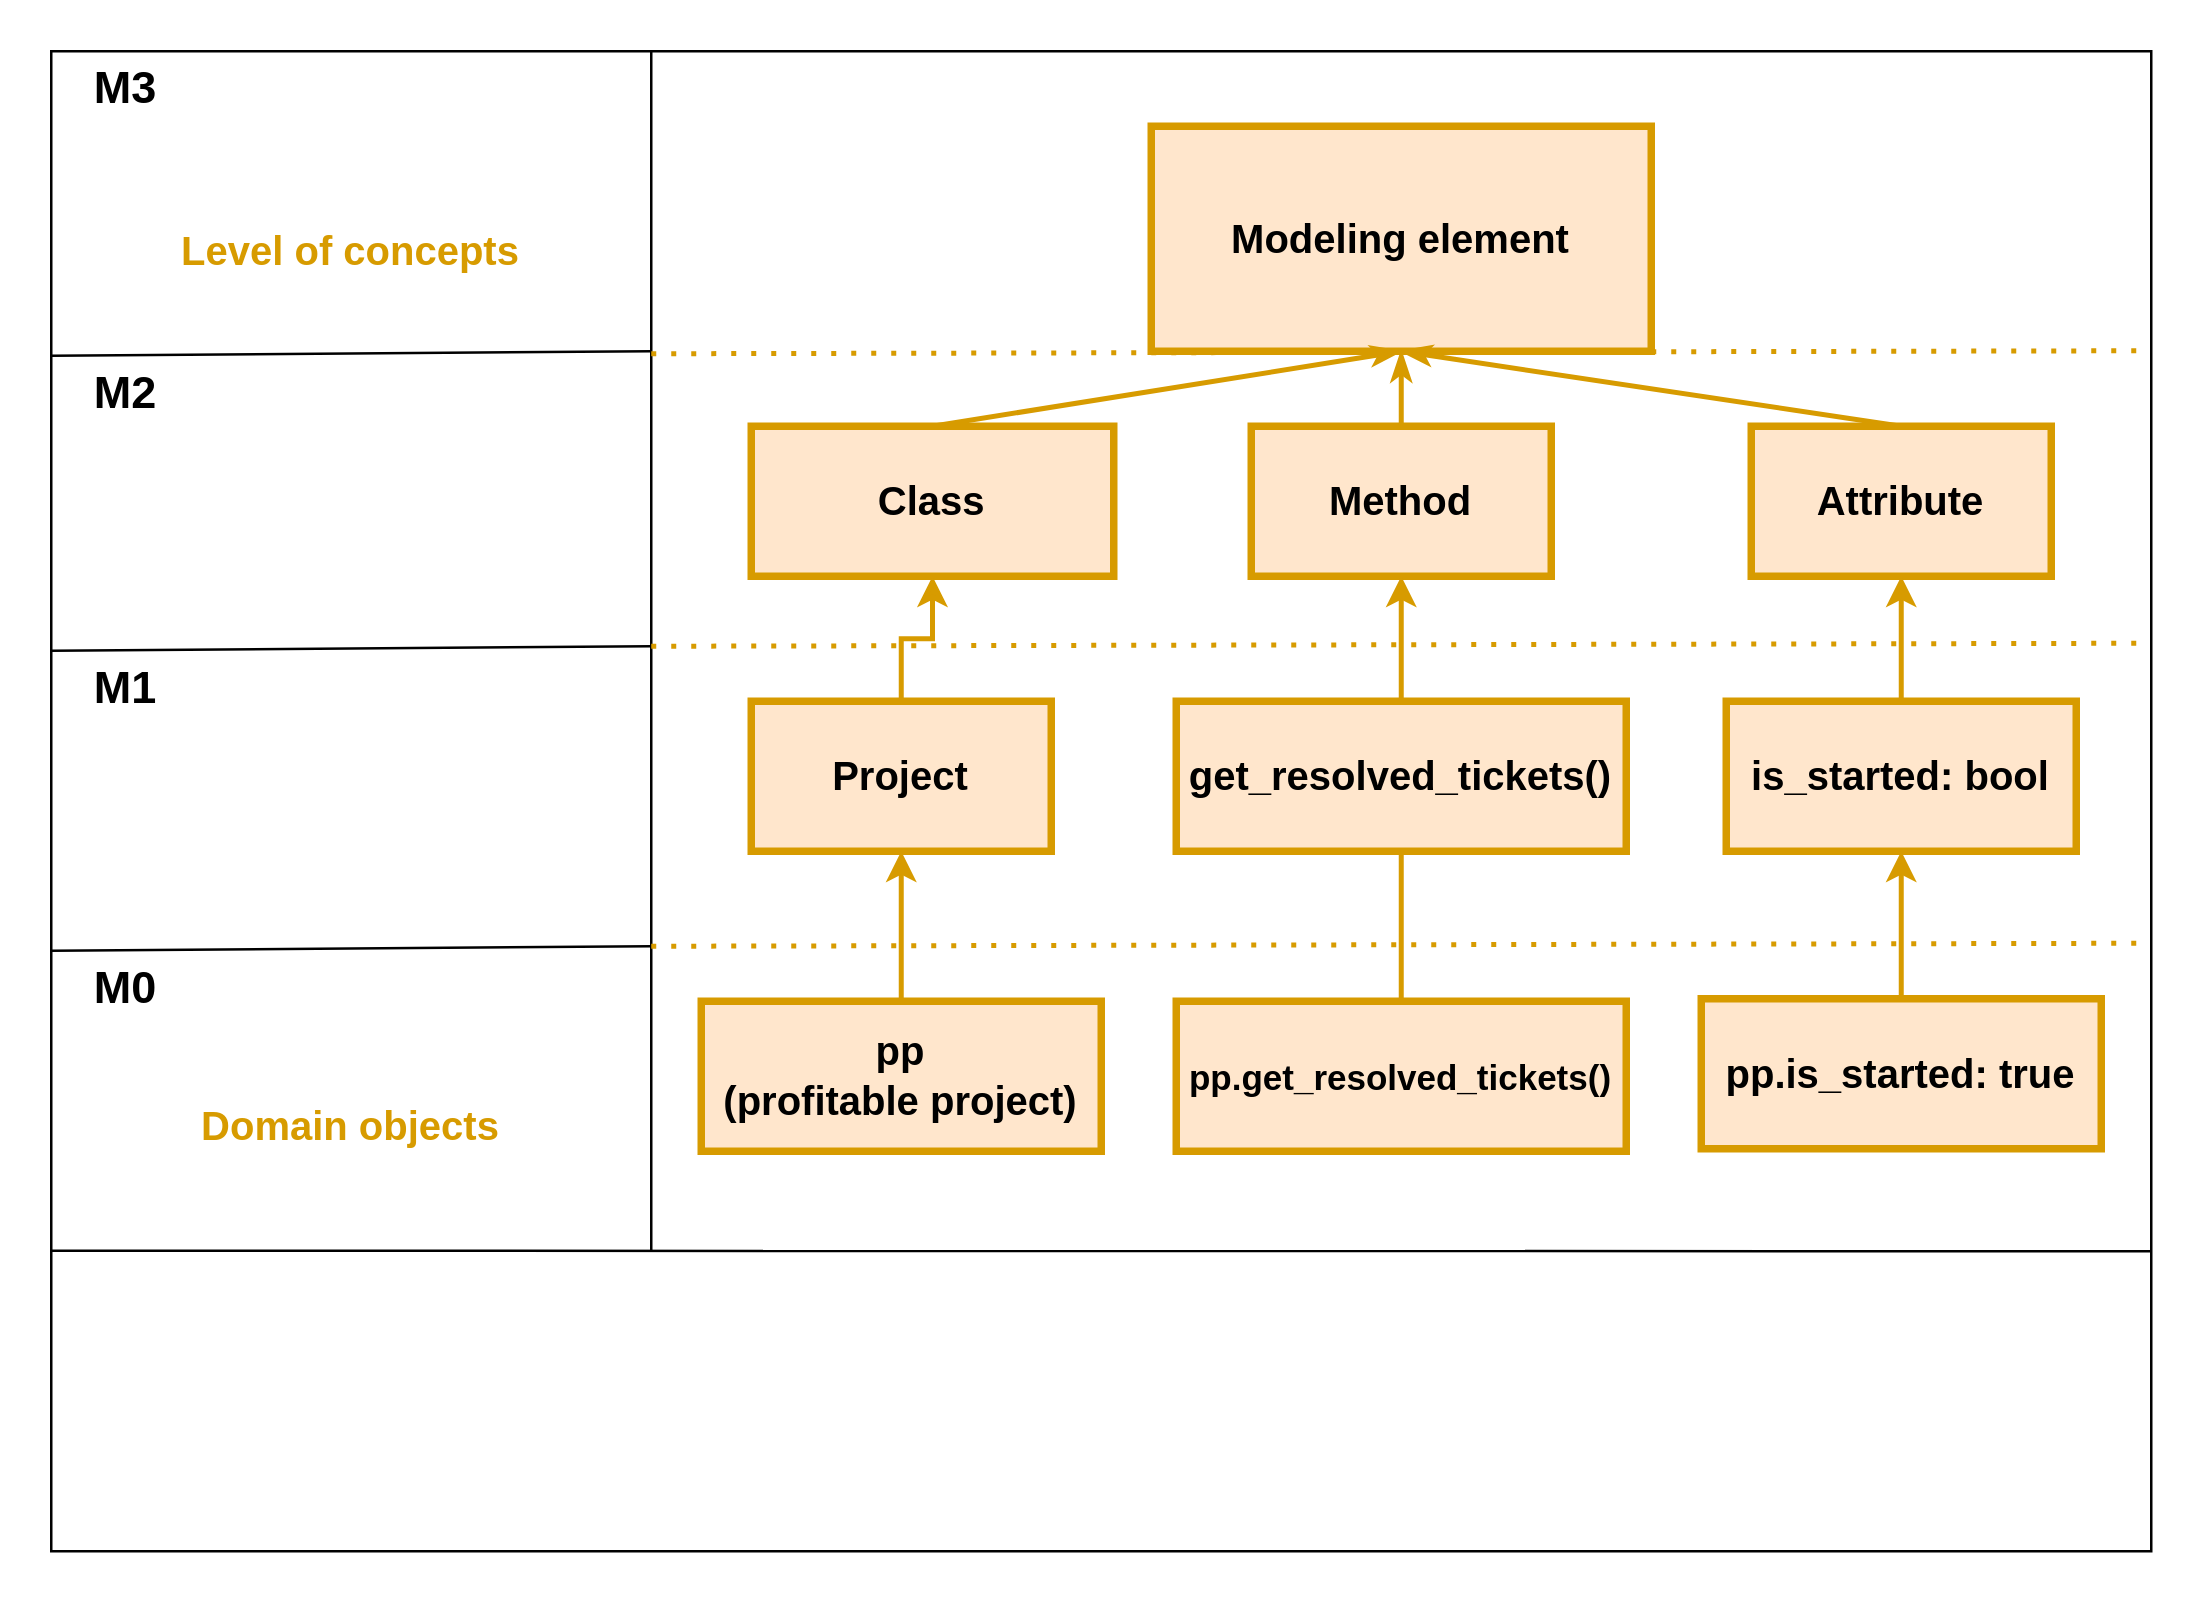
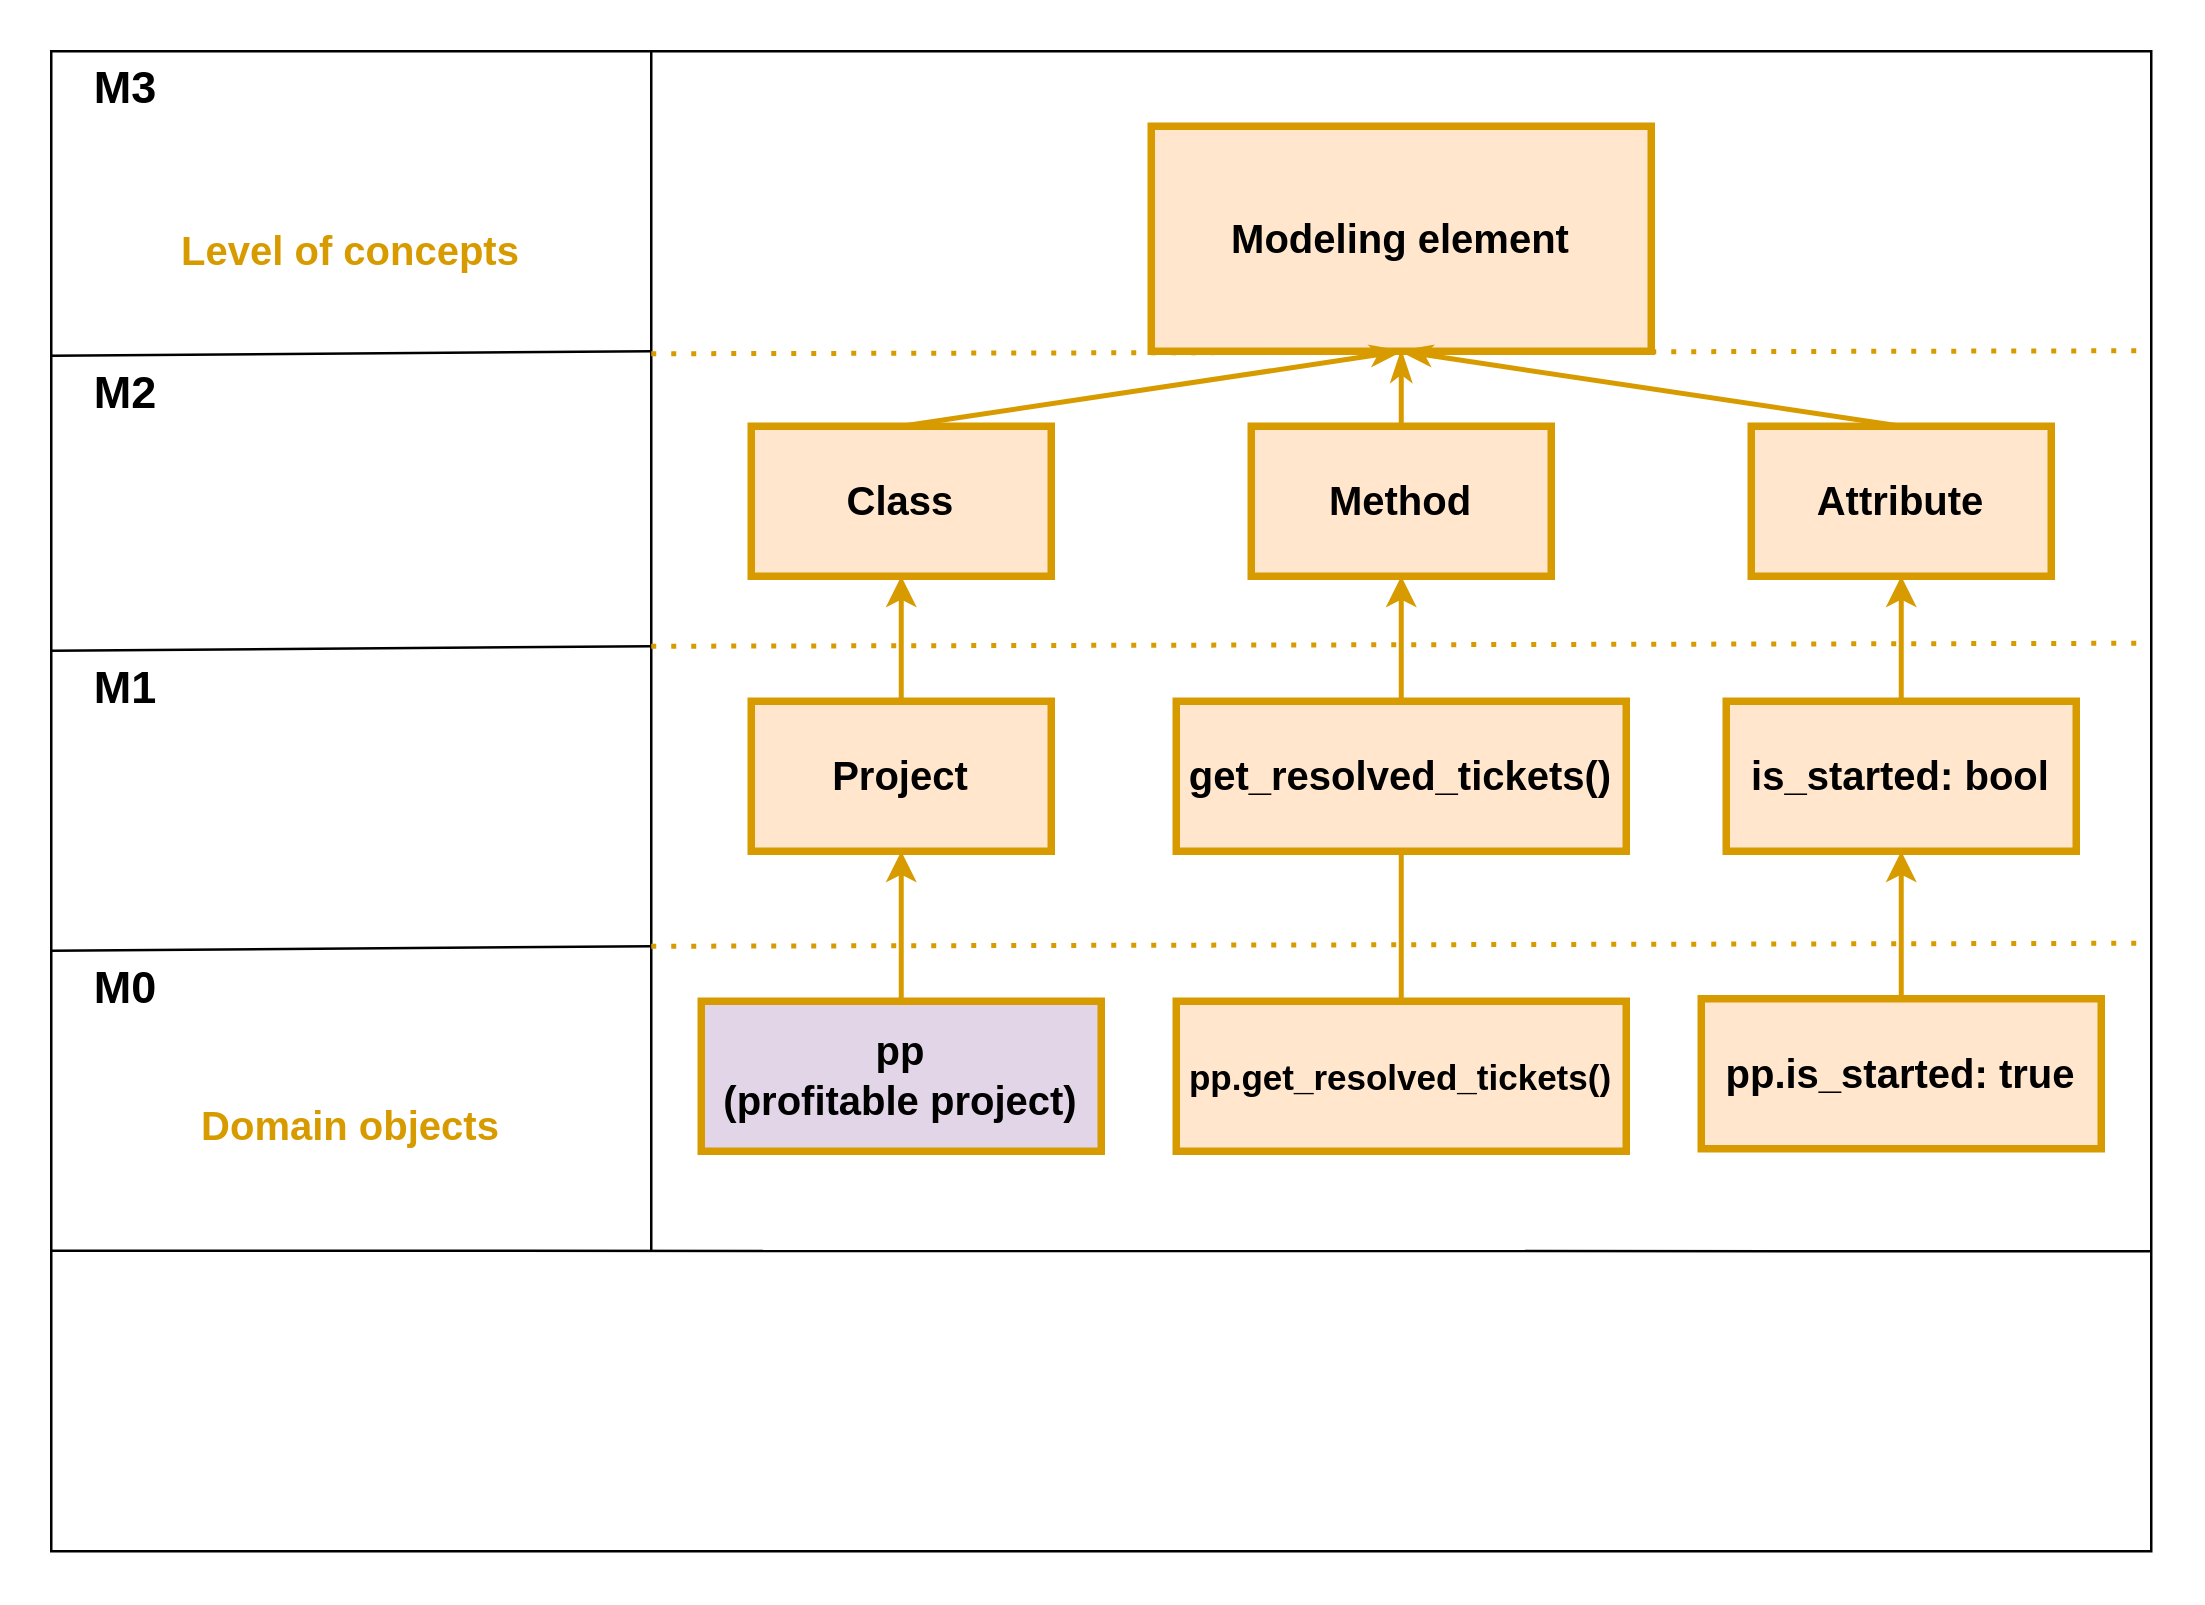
- <mxCell id="8" value="&lt;b&gt;Class&lt;/b&gt;" style="rounded=0;whiteSpace=wrap;html=1;fontSize=16;strokeWidth=3;fillColor=#ffe6cc;strokeColor=#d79b00;" parent="2" vertex="1"><mxGeometry x="280" y="150" width="145" height="60" as="geometry" /></mxCell>
+ <mxCell id="8" value="&lt;b&gt;Class&lt;/b&gt;" style="rounded=0;whiteSpace=wrap;html=1;fontSize=16;strokeWidth=3;fillColor=#ffe6cc;strokeColor=#d79b00;" parent="2" vertex="1"><mxGeometry x="280" y="150" width="120" height="60" as="geometry" /></mxCell>
- <mxCell id="30" value="pp&lt;br&gt;(profitable project)" style="rounded=0;whiteSpace=wrap;html=1;fontSize=16;fontStyle=1;strokeWidth=3;fillColor=#ffe6cc;strokeColor=#d79b00;" parent="1" vertex="1"><mxGeometry x="280" y="400" width="160" height="60" as="geometry" /></mxCell>
+ <mxCell id="30" value="pp&lt;br&gt;(profitable project)" style="rounded=0;whiteSpace=wrap;html=1;fontSize=16;fontStyle=1;strokeWidth=3;fillColor=#e1d5e7;strokeColor=#d79b00;" parent="1" vertex="1"><mxGeometry x="280" y="400" width="160" height="60" as="geometry" /></mxCell>
